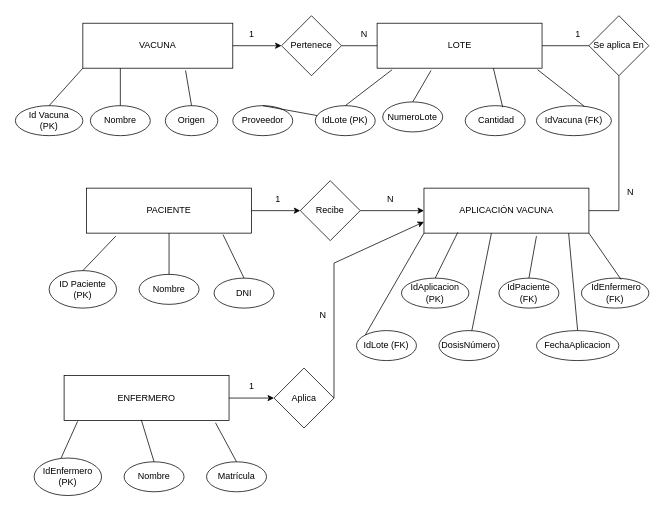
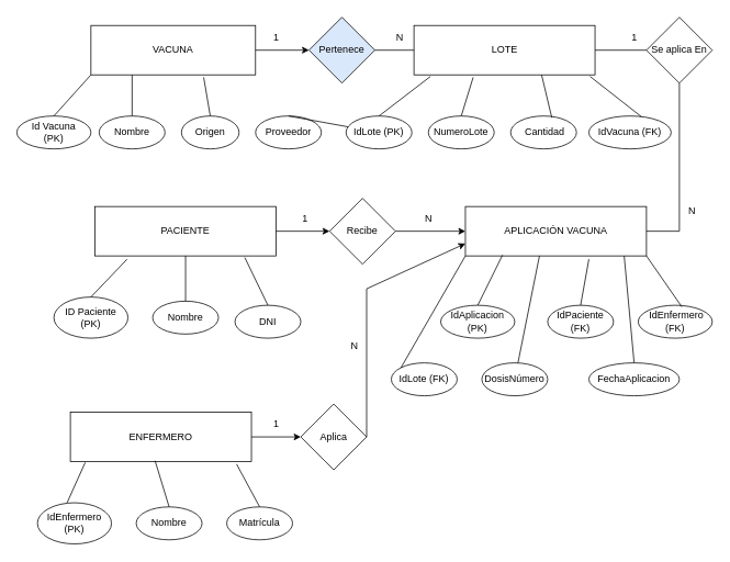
- <mxCell id="47" value="Pertenece" style="rhombus;whiteSpace=wrap;html=1;" vertex="1" parent="1"><mxGeometry x="375" y="20" width="80" height="80" as="geometry" /></mxCell>
+ <mxCell id="47" value="Pertenece" style="rhombus;whiteSpace=wrap;html=1;fillColor=#dae8fc;" vertex="1" parent="1"><mxGeometry x="375" y="20" width="80" height="80" as="geometry" /></mxCell>
- <mxCell id="34" value="NumeroLote" style="ellipse;whiteSpace=wrap;html=1;" vertex="1" parent="1"><mxGeometry x="510" y="135" width="80" height="40" as="geometry" /></mxCell>
+ <mxCell id="34" value="NumeroLote" style="ellipse;whiteSpace=wrap;html=1;" vertex="1" parent="1"><mxGeometry x="520" y="140" width="80" height="40" as="geometry" /></mxCell>
